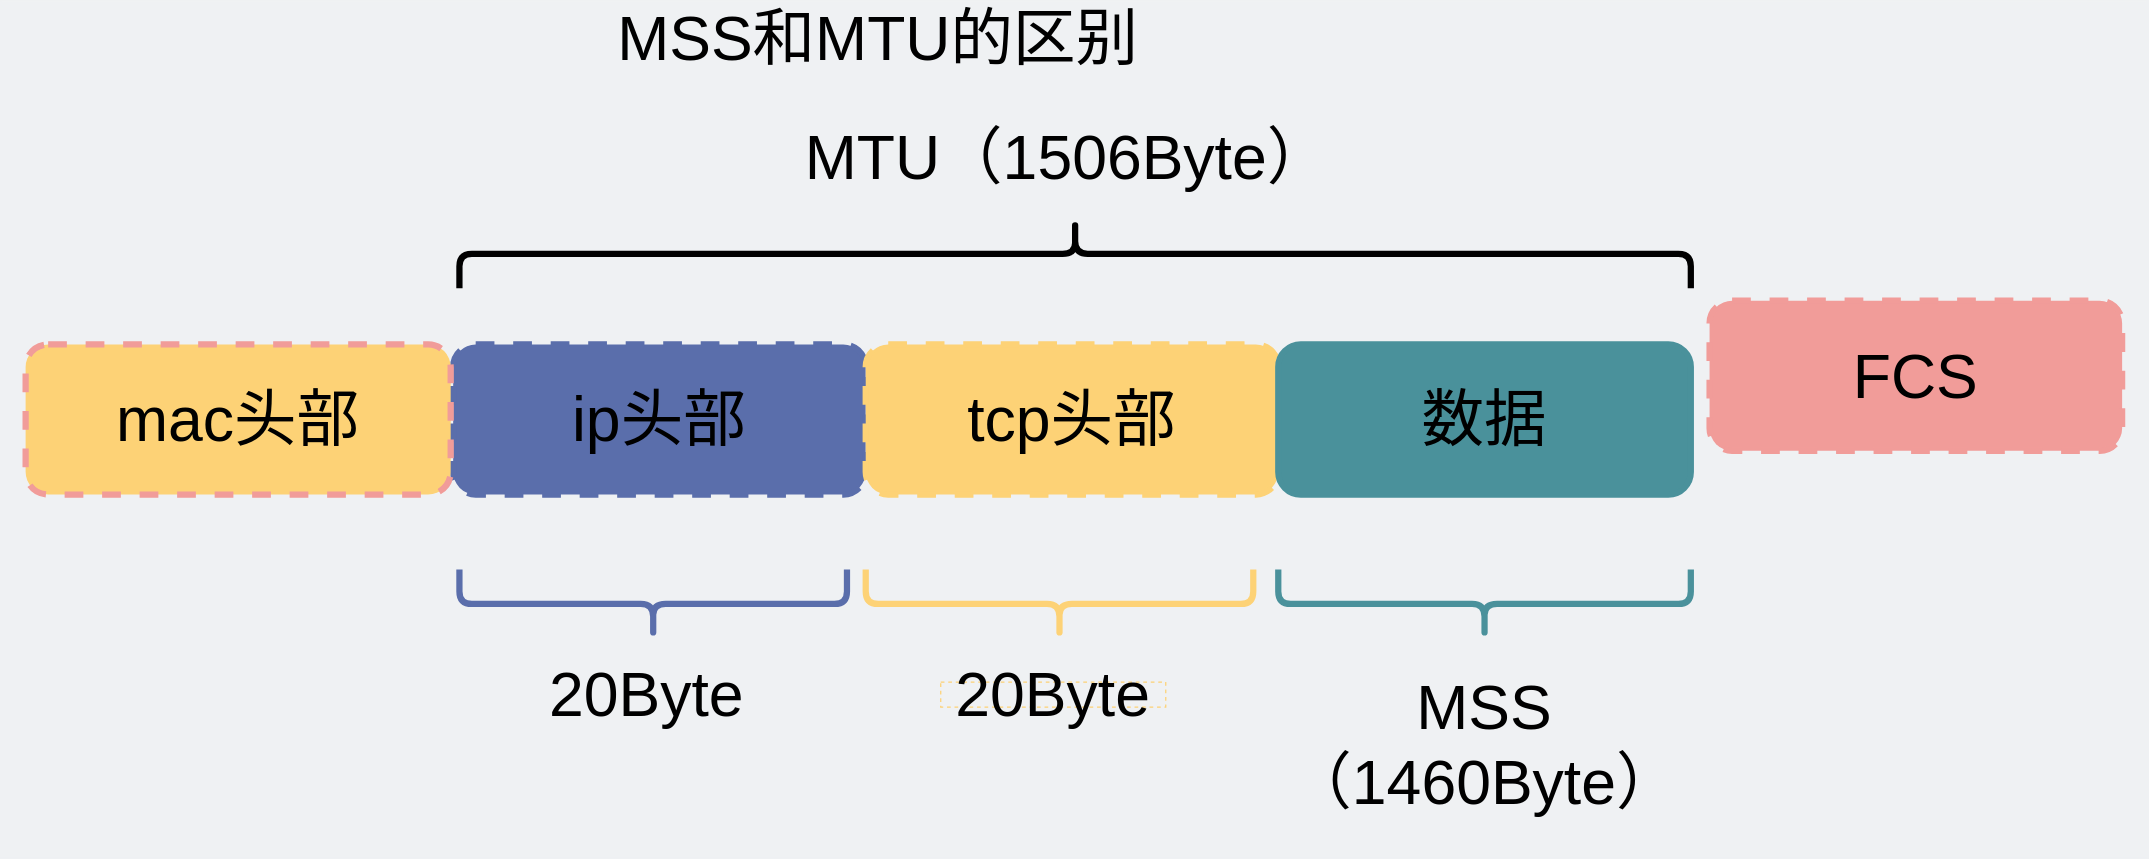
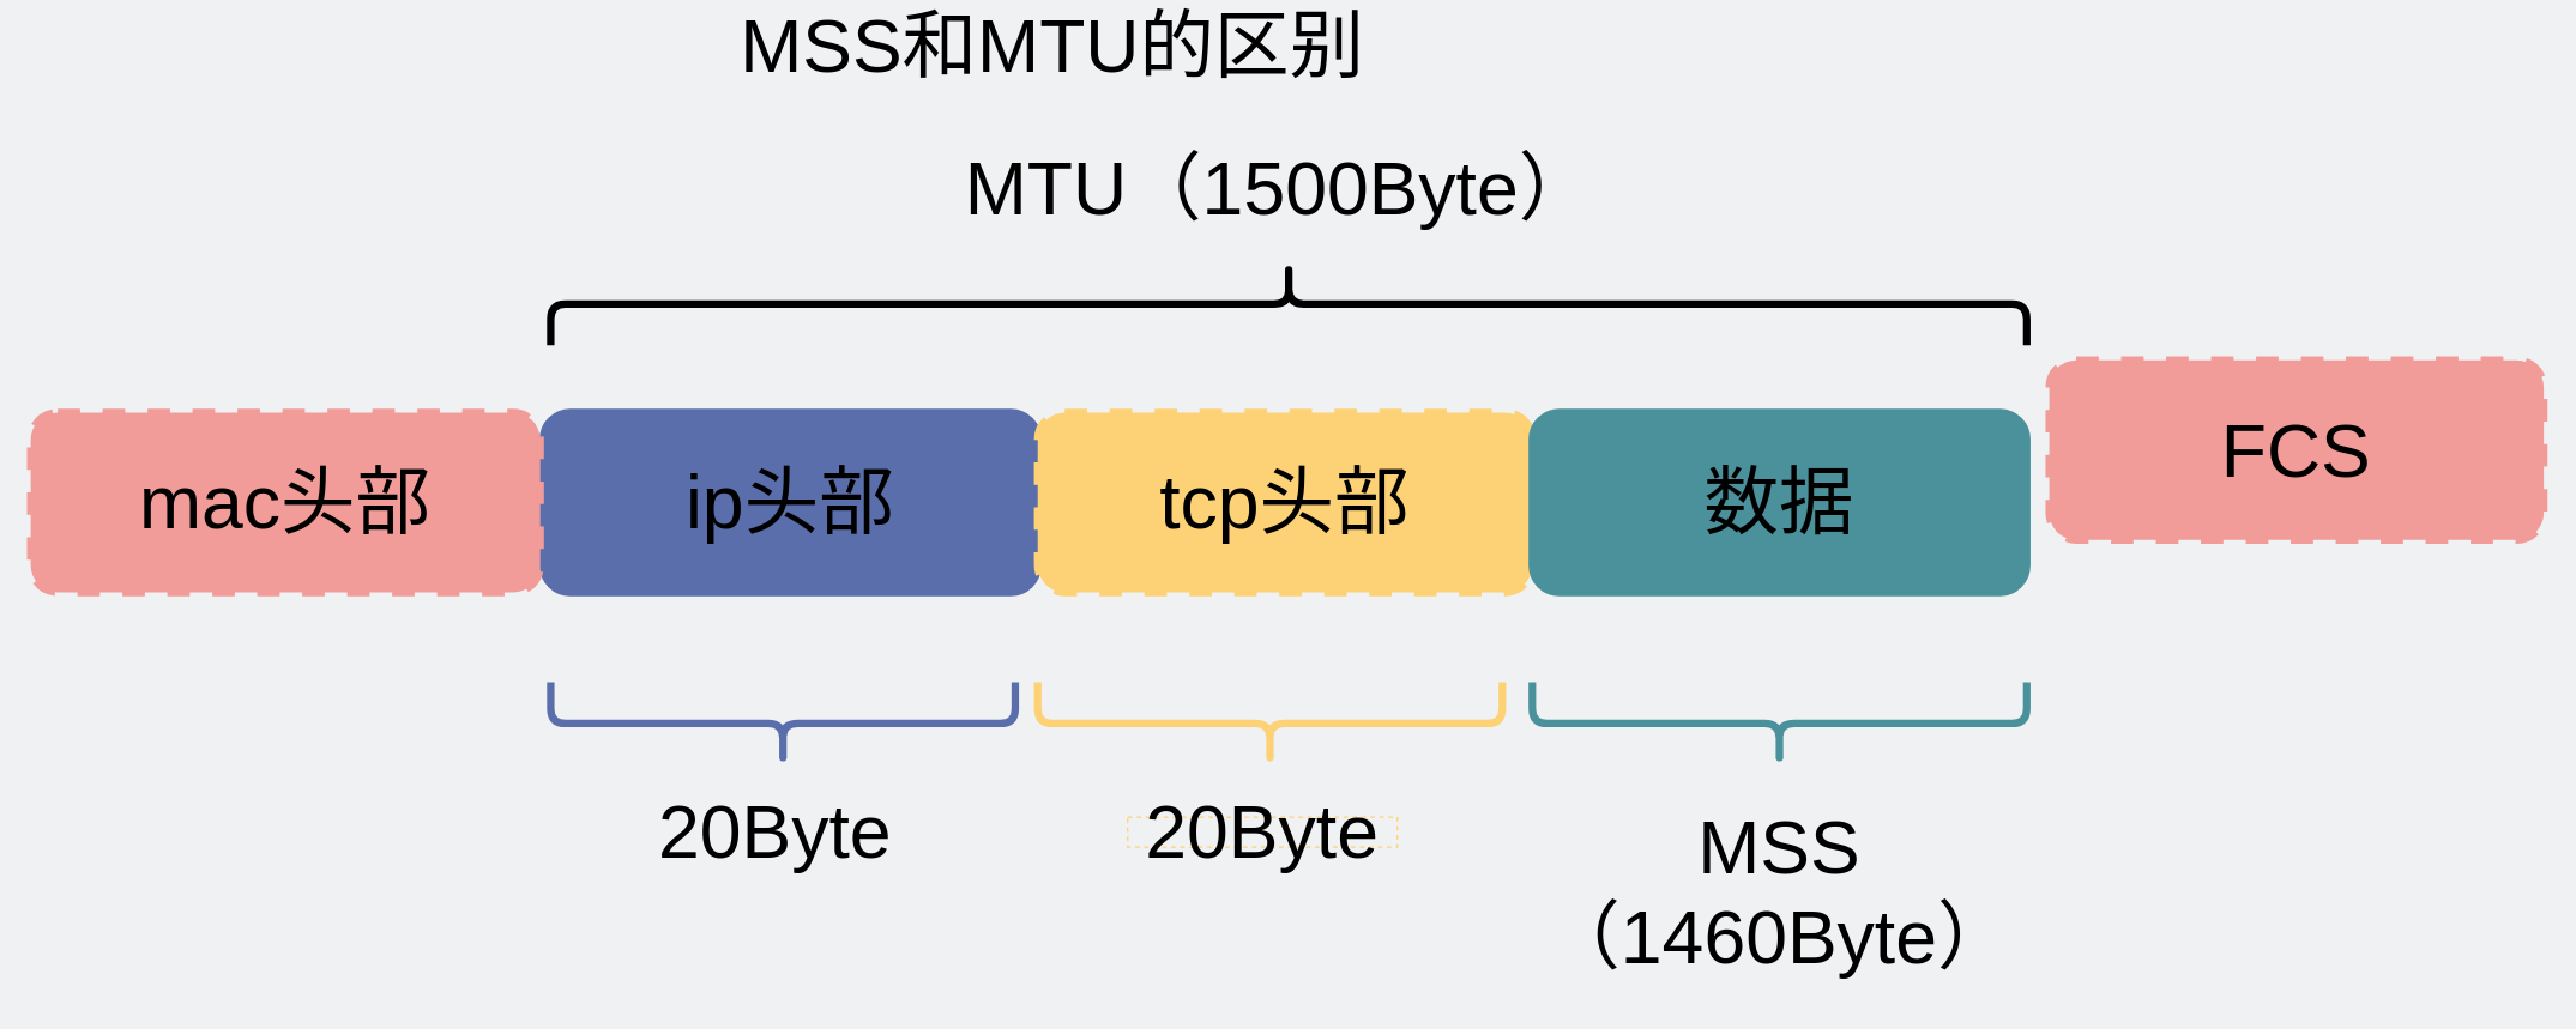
- <mxCell id="10" value="&lt;font style=&quot;font-size: 50px&quot;&gt;MTU（1506Byte）&lt;br&gt;&lt;/font&gt;" style="text;html=1;strokeColor=none;fillColor=none;align=center;verticalAlign=middle;whiteSpace=wrap;rounded=0;dashed=1;" parent="1" vertex="1"><mxGeometry x="562" y="115" width="582.5" height="20" as="geometry" /></mxCell>
+ <mxCell id="10" value="&lt;font style=&quot;font-size: 50px&quot;&gt;MTU（1500Byte）&lt;br&gt;&lt;/font&gt;" style="text;html=1;strokeColor=none;fillColor=none;align=center;verticalAlign=middle;whiteSpace=wrap;rounded=0;dashed=1;" parent="1" vertex="1"><mxGeometry x="562" y="115" width="582.5" height="20" as="geometry" /></mxCell>
- <mxCell id="3" value="&lt;font style=&quot;font-size: 50px&quot;&gt;mac头部&lt;/font&gt;" style="rounded=1;whiteSpace=wrap;html=1;fillColor=#fdd276;dashed=1;strokeWidth=5;strokeColor=#F19C99;" parent="1" vertex="1"><mxGeometry x="20" y="275" width="340" height="120" as="geometry" /></mxCell>
+ <mxCell id="3" value="&lt;font style=&quot;font-size: 50px&quot;&gt;mac头部&lt;/font&gt;" style="rounded=1;whiteSpace=wrap;html=1;fillColor=#F19C99;dashed=1;strokeWidth=5;strokeColor=#F19C99;" parent="1" vertex="1"><mxGeometry x="20" y="275" width="340" height="120" as="geometry" /></mxCell>
- <mxCell id="2" value="&lt;font style=&quot;font-size: 50px&quot;&gt;ip头部&lt;/font&gt;" style="rounded=1;whiteSpace=wrap;html=1;strokeColor=#5A6EAB;fillColor=#5A6EAB;dashed=1;strokeWidth=5;" parent="1" vertex="1"><mxGeometry x="362" y="275" width="330" height="120" as="geometry" /></mxCell>
+ <mxCell id="2" value="&lt;font style=&quot;font-size: 50px&quot;&gt;ip头部&lt;/font&gt;" style="rounded=1;whiteSpace=wrap;html=1;strokeColor=#5A6EAB;fillColor=#5A6EAB;dashed=0;strokeWidth=5;" parent="1" vertex="1"><mxGeometry x="362" y="275" width="330" height="120" as="geometry" /></mxCell>
